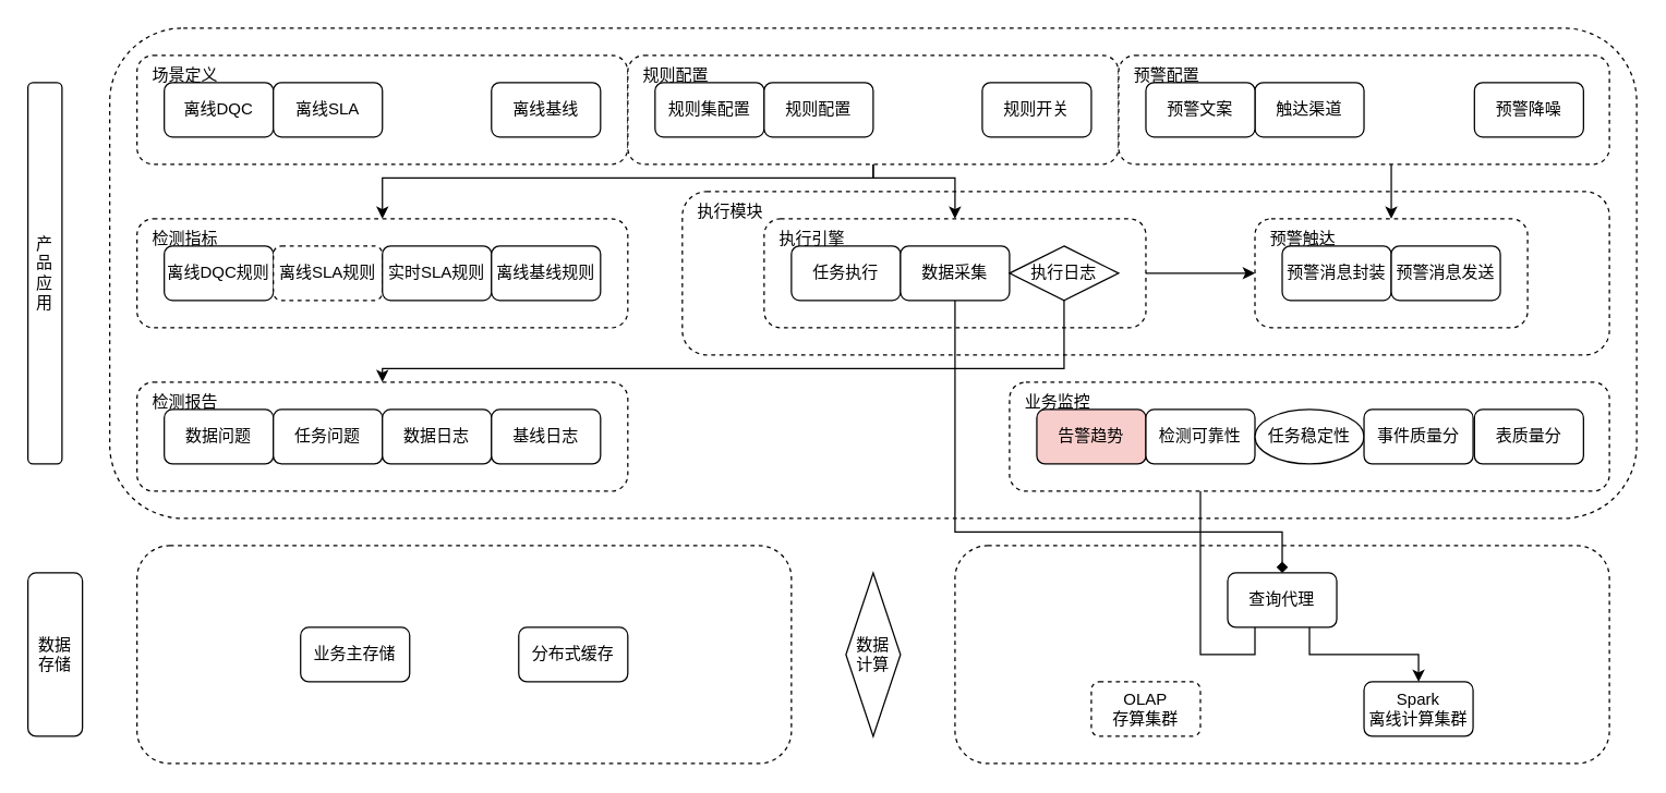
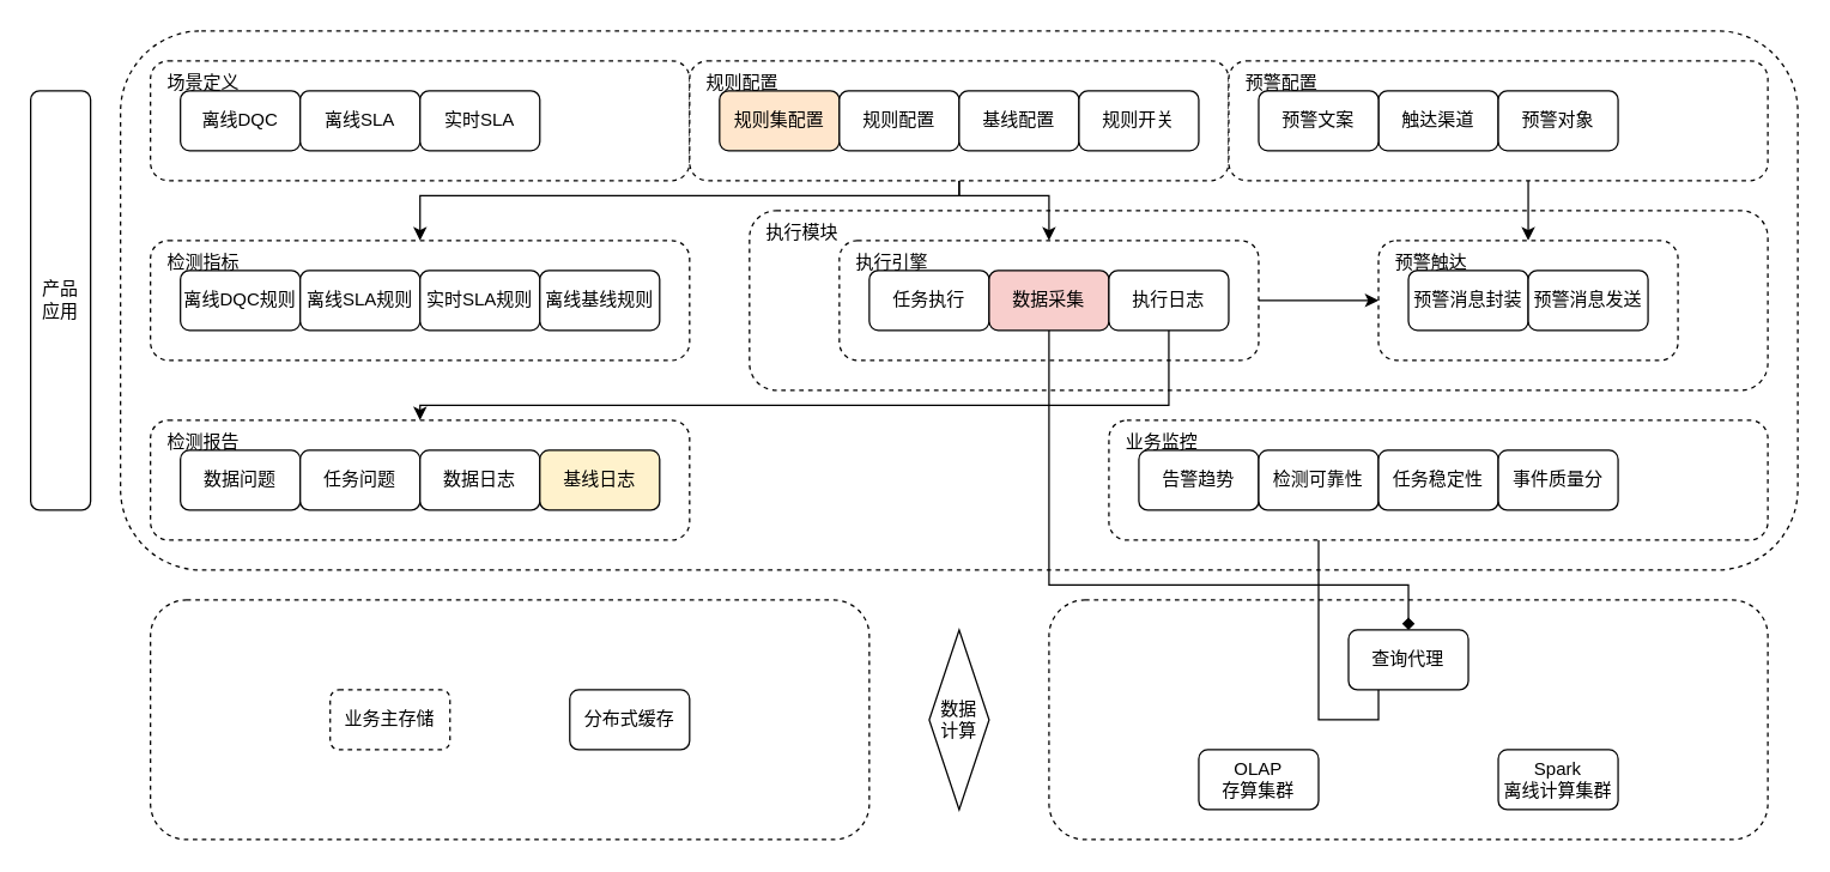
+ <mxCell id="8" value="实时SLA" style="rounded=1;whiteSpace=wrap;html=1;" vertex="1" parent="1"><mxGeometry x="280" y="60" width="80" height="40" as="geometry" /></mxCell>
- <mxCell id="9" value="离线基线" style="rounded=1;whiteSpace=wrap;html=1;" vertex="1" parent="1"><mxGeometry x="360" y="60" width="80" height="40" as="geometry" /></mxCell>
- <mxCell id="15" value="规则集配置" style="rounded=1;whiteSpace=wrap;html=1;" vertex="1" parent="1"><mxGeometry x="480" y="60" width="80" height="40" as="geometry" /></mxCell>
+ <mxCell id="15" value="规则集配置" style="rounded=1;whiteSpace=wrap;html=1;fillColor=#ffe6cc;" vertex="1" parent="1"><mxGeometry x="480" y="60" width="80" height="40" as="geometry" /></mxCell>
+ <mxCell id="17" value="基线配置" style="rounded=1;whiteSpace=wrap;html=1;" vertex="1" parent="1"><mxGeometry x="640" y="60" width="80" height="40" as="geometry" /></mxCell>
+ <mxCell id="33" value="预警对象" style="rounded=1;whiteSpace=wrap;html=1;" vertex="1" parent="1"><mxGeometry x="1000" y="60" width="80" height="40" as="geometry" /></mxCell>
- <mxCell id="49" value="预警降噪" style="rounded=1;whiteSpace=wrap;html=1;" vertex="1" parent="1"><mxGeometry x="1081" y="60" width="80" height="40" as="geometry" /></mxCell>
- <mxCell id="10" value="产品&lt;br&gt;应用" style="rounded=1;whiteSpace=wrap;html=1;" vertex="1" parent="1"><mxGeometry x="20" y="60" width="25" height="280" as="geometry" /></mxCell>
+ <mxCell id="10" value="产品&lt;br&gt;应用" style="rounded=1;whiteSpace=wrap;html=1;" vertex="1" parent="1"><mxGeometry x="20" y="60" width="40" height="280" as="geometry" /></mxCell>
- <mxCell id="52" value="离线SLA规则" style="rounded=1;whiteSpace=wrap;html=1;dashed=1;" vertex="1" parent="1"><mxGeometry x="200" y="180" width="80" height="40" as="geometry" /></mxCell>
+ <mxCell id="52" value="离线SLA规则" style="rounded=1;whiteSpace=wrap;html=1;" vertex="1" parent="1"><mxGeometry x="200" y="180" width="80" height="40" as="geometry" /></mxCell>
- <mxCell id="60" value="数据采集" style="rounded=1;whiteSpace=wrap;html=1;" vertex="1" parent="1"><mxGeometry x="660" y="180" width="80" height="40" as="geometry" /></mxCell>
+ <mxCell id="60" value="数据采集" style="rounded=1;whiteSpace=wrap;html=1;fillColor=#f8cecc;" vertex="1" parent="1"><mxGeometry x="660" y="180" width="80" height="40" as="geometry" /></mxCell>
- <mxCell id="62" value="执行日志" style="rhombus;whiteSpace=wrap;html=1;" vertex="1" parent="1"><mxGeometry x="740" y="180" width="80" height="40" as="geometry" /></mxCell>
+ <mxCell id="62" value="执行日志" style="rounded=1;whiteSpace=wrap;html=1;" vertex="1" parent="1"><mxGeometry x="740" y="180" width="80" height="40" as="geometry" /></mxCell>
- <mxCell id="40" value="基线日志" style="rounded=1;whiteSpace=wrap;html=1;" vertex="1" parent="1"><mxGeometry x="360" y="300" width="80" height="40" as="geometry" /></mxCell>
+ <mxCell id="40" value="基线日志" style="rounded=1;whiteSpace=wrap;html=1;fillColor=#fff2cc;" vertex="1" parent="1"><mxGeometry x="360" y="300" width="80" height="40" as="geometry" /></mxCell>
- <mxCell id="43" value="告警趋势" style="rounded=1;whiteSpace=wrap;html=1;fillColor=#f8cecc;" vertex="1" parent="1"><mxGeometry x="760" y="300" width="80" height="40" as="geometry" /></mxCell>
+ <mxCell id="43" value="告警趋势" style="rounded=1;whiteSpace=wrap;html=1;" vertex="1" parent="1"><mxGeometry x="760" y="300" width="80" height="40" as="geometry" /></mxCell>
- <mxCell id="45" value="任务稳定性" style="ellipse;whiteSpace=wrap;html=1;" vertex="1" parent="1"><mxGeometry x="920" y="300" width="80" height="40" as="geometry" /></mxCell>
+ <mxCell id="45" value="任务稳定性" style="rounded=1;whiteSpace=wrap;html=1;" vertex="1" parent="1"><mxGeometry x="920" y="300" width="80" height="40" as="geometry" /></mxCell>
- <mxCell id="48" value="表质量分" style="rounded=1;whiteSpace=wrap;html=1;" vertex="1" parent="1"><mxGeometry x="1081" y="300" width="80" height="40" as="geometry" /></mxCell>
- <mxCell id="22" value="数据&lt;br&gt;存储" style="rounded=1;whiteSpace=wrap;html=1;" vertex="1" parent="1"><mxGeometry x="20" y="420" width="40" height="120" as="geometry" /></mxCell>
- <mxCell id="20" value="业务主存储" style="rounded=1;whiteSpace=wrap;html=1;" vertex="1" parent="1"><mxGeometry x="220" y="460" width="80" height="40" as="geometry" /></mxCell>
+ <mxCell id="20" value="业务主存储" style="rounded=1;whiteSpace=wrap;html=1;dashed=1;" vertex="1" parent="1"><mxGeometry x="220" y="460" width="80" height="40" as="geometry" /></mxCell>
- <mxCell id="25" style="edgeStyle=orthogonalEdgeStyle;rounded=0;orthogonalLoop=1;jettySize=auto;html=1;exitX=0.75;exitY=1;exitDx=0;exitDy=0;" edge="1" parent="1" source="26" target="29"><mxGeometry relative="1" as="geometry" /></mxCell>
- <mxCell id="27" value="OLAP&lt;br&gt;存算集群" style="rounded=1;whiteSpace=wrap;html=1;dashed=1;" vertex="1" parent="1"><mxGeometry x="800" y="500" width="80" height="40" as="geometry" /></mxCell>
+ <mxCell id="27" value="OLAP&lt;br&gt;存算集群" style="rounded=1;whiteSpace=wrap;html=1;" vertex="1" parent="1"><mxGeometry x="800" y="500" width="80" height="40" as="geometry" /></mxCell>
